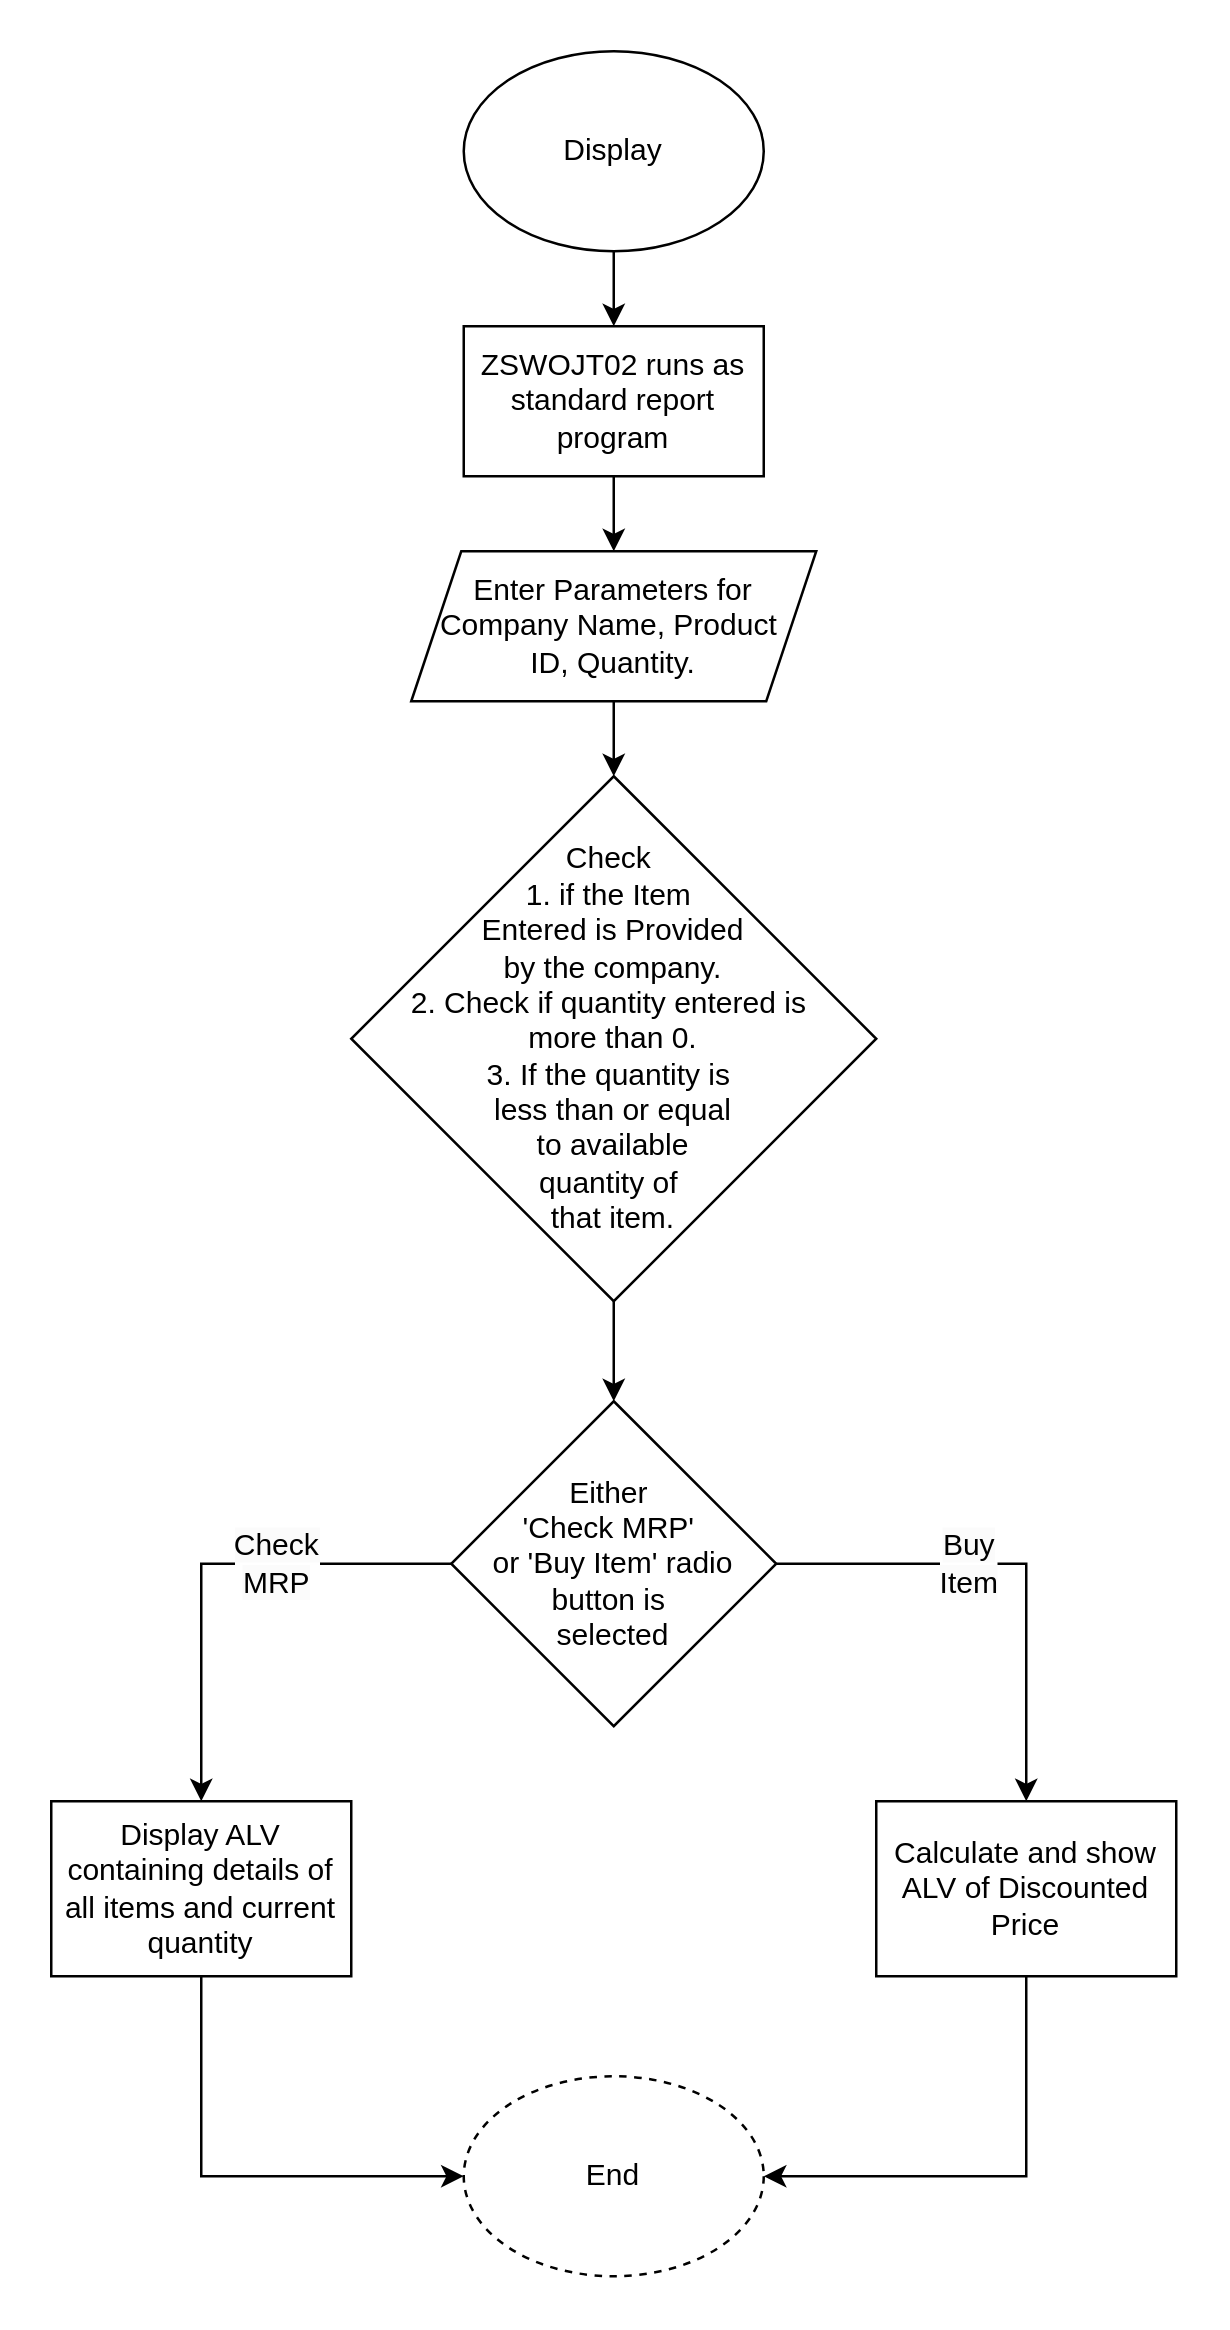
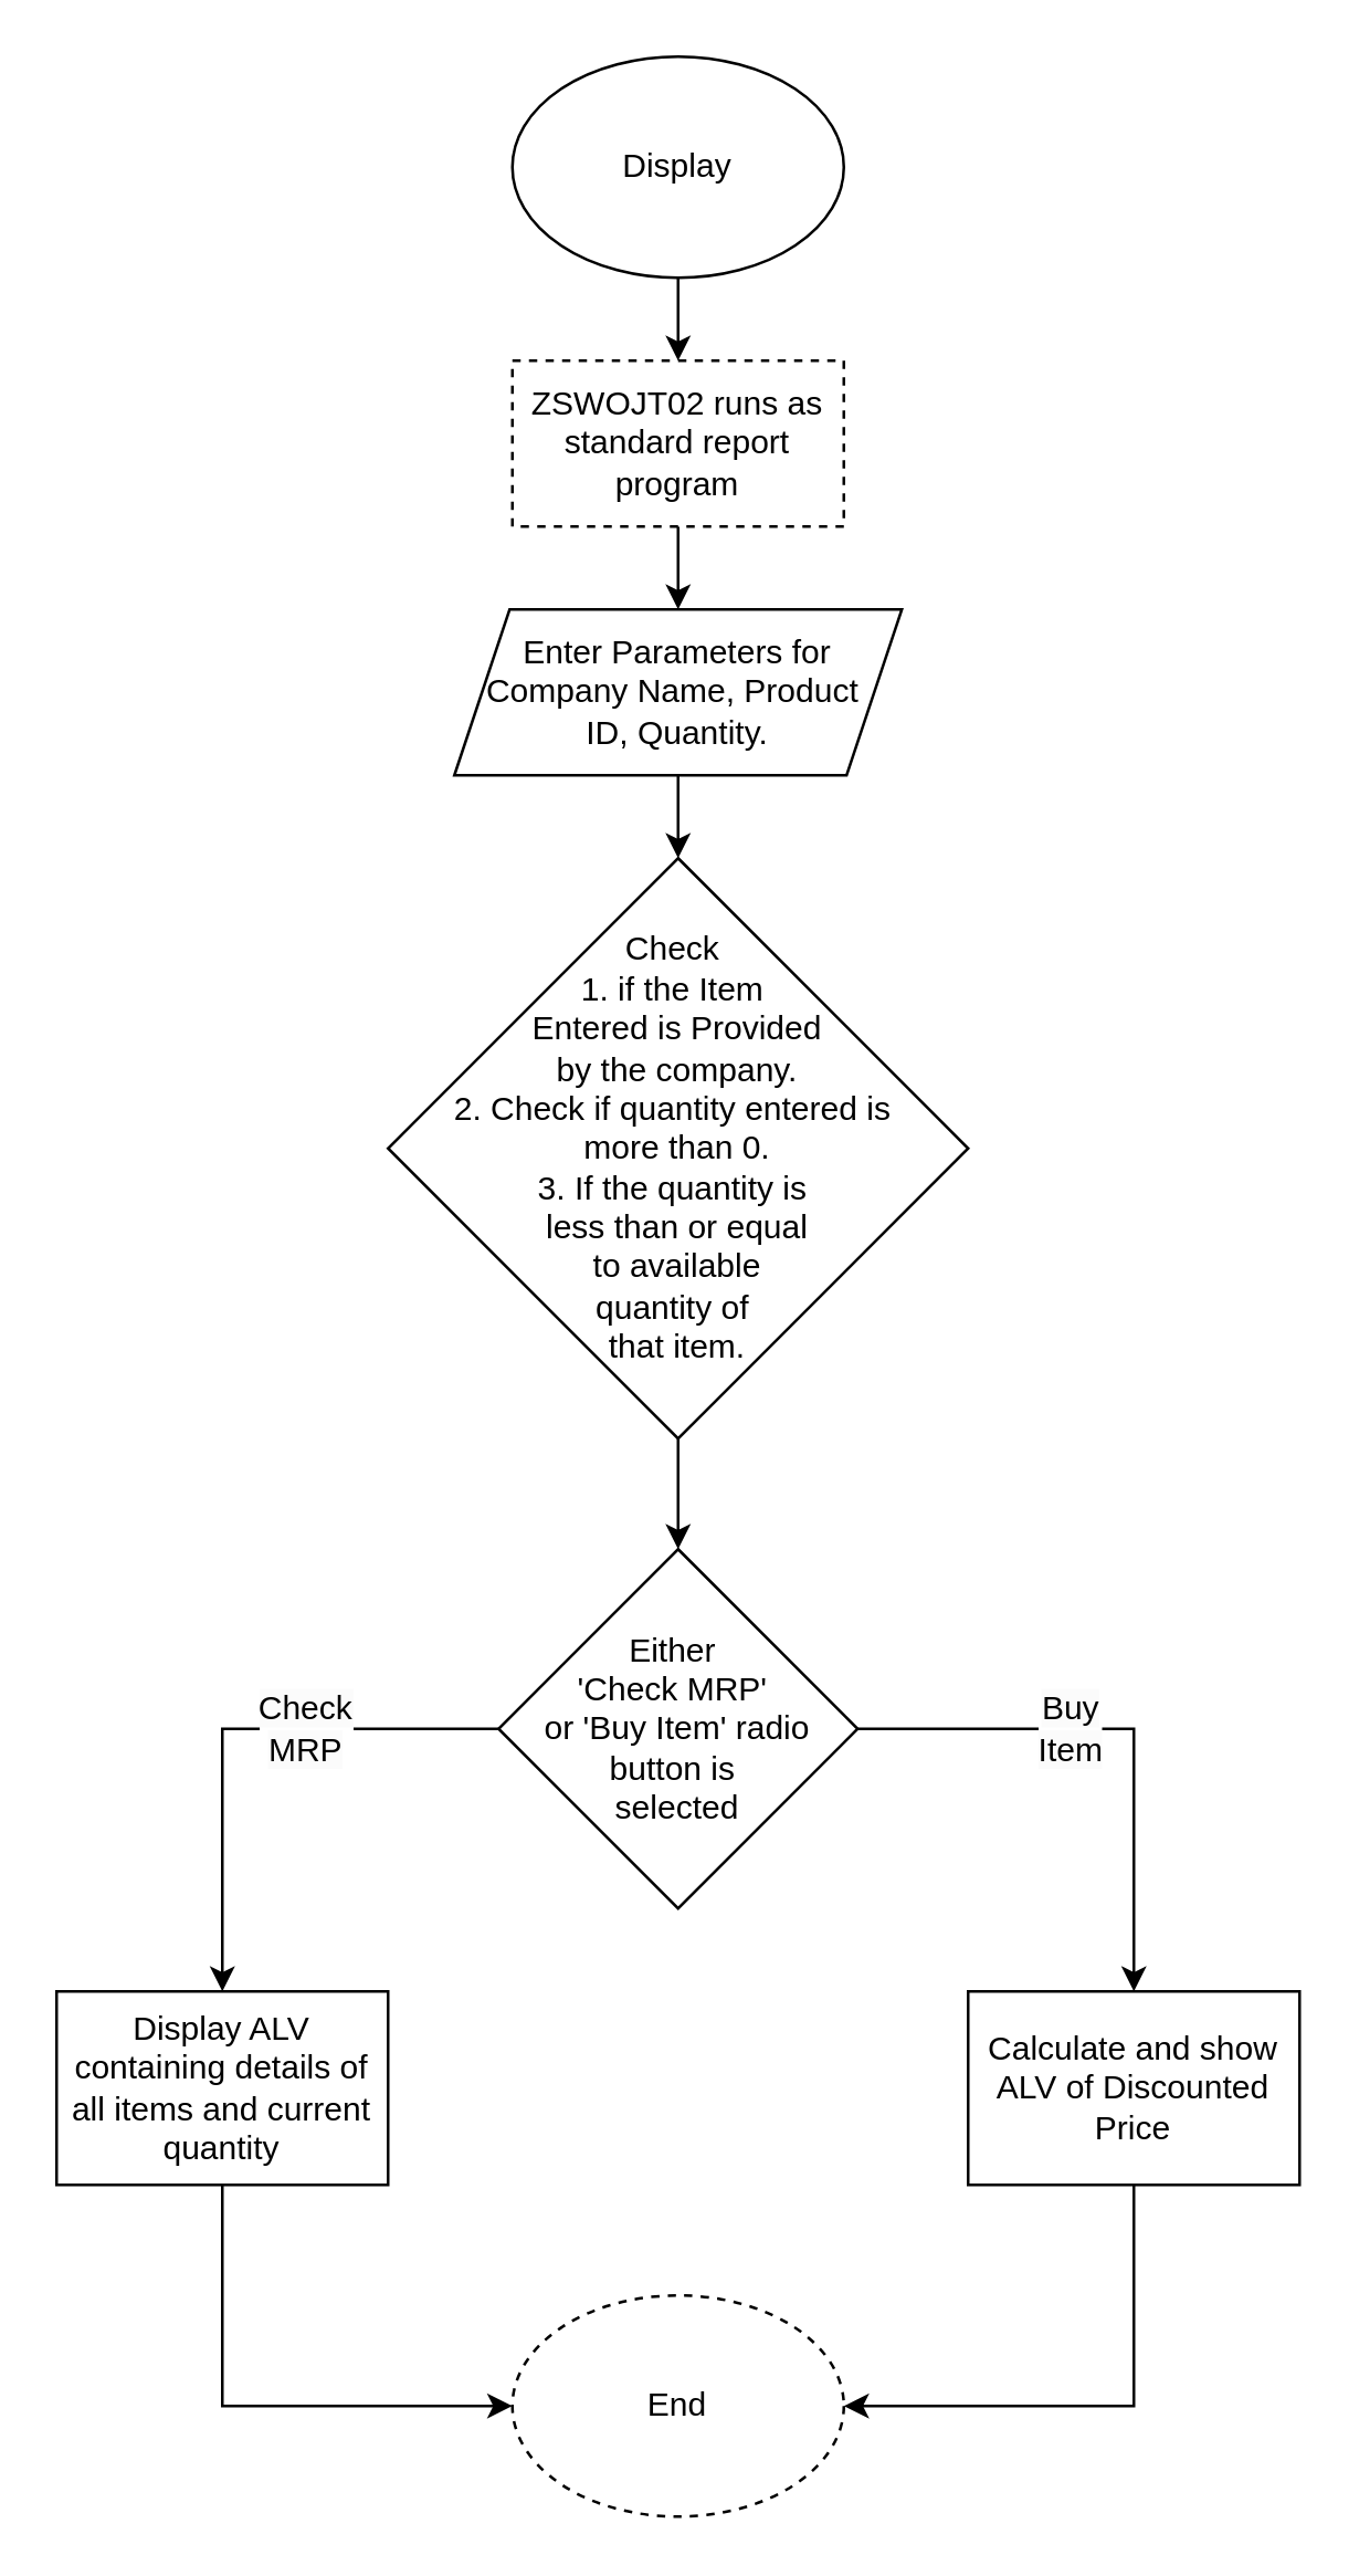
- <mxCell id="5" value="ZSWOJT02 runs as standard report program" style="rounded=0;whiteSpace=wrap;html=1;" vertex="1" parent="1"><mxGeometry x="185" y="130" width="120" height="60" as="geometry" /></mxCell>
+ <mxCell id="5" value="ZSWOJT02 runs as standard report program" style="rounded=0;whiteSpace=wrap;html=1;dashed=1;" vertex="1" parent="1"><mxGeometry x="185" y="130" width="120" height="60" as="geometry" /></mxCell>
